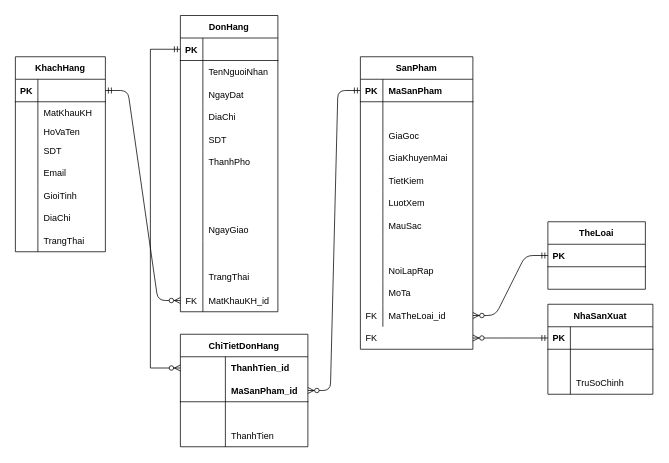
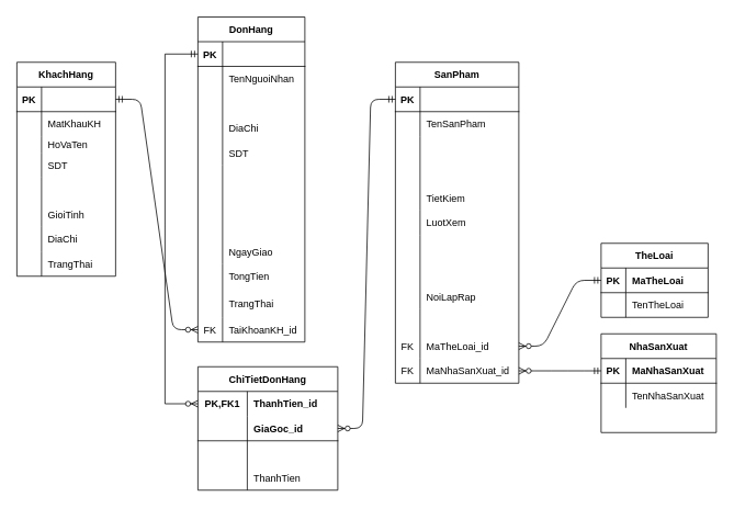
- <mxCell id="5" value="MaSanPham" style="shape=partialRectangle;connectable=0;fillColor=none;top=0;left=0;bottom=0;right=0;align=left;spacingLeft=6;fontStyle=1;overflow=hidden;" vertex="1" parent="3"><mxGeometry x="30" width="120" height="30" as="geometry" /></mxCell>
- <mxCell id="87" value="NgayDat" style="shape=partialRectangle;connectable=0;fillColor=none;top=0;left=0;bottom=0;right=0;align=left;spacingLeft=6;overflow=hidden;" vertex="1" parent="85"><mxGeometry x="30" width="100" height="30" as="geometry" /></mxCell>
+ <mxCell id="8" value="TenSanPham" style="shape=partialRectangle;connectable=0;fillColor=none;top=0;left=0;bottom=0;right=0;align=left;spacingLeft=6;overflow=hidden;" vertex="1" parent="6"><mxGeometry x="30" width="120" height="30" as="geometry" /></mxCell>
- <mxCell id="11" value="GiaGoc" style="shape=partialRectangle;connectable=0;fillColor=none;top=0;left=0;bottom=0;right=0;align=left;spacingLeft=6;overflow=hidden;" vertex="1" parent="9"><mxGeometry x="30" width="120" height="30" as="geometry" /></mxCell>
- <mxCell id="14" value="GiaKhuyenMai" style="shape=partialRectangle;connectable=0;fillColor=none;top=0;left=0;bottom=0;right=0;align=left;spacingLeft=6;overflow=hidden;" vertex="1" parent="12"><mxGeometry x="30" width="120" height="30" as="geometry" /></mxCell>
- <mxCell id="96" value="ThanhPho" style="shape=partialRectangle;connectable=0;fillColor=none;top=0;left=0;bottom=0;right=0;align=left;spacingLeft=6;overflow=hidden;" vertex="1" parent="94"><mxGeometry x="30" width="100" height="30" as="geometry" /></mxCell>
- <mxCell id="69" value="Email" style="shape=partialRectangle;connectable=0;fillColor=none;top=0;left=0;bottom=0;right=0;align=left;spacingLeft=6;overflow=hidden;" vertex="1" parent="67"><mxGeometry x="30" width="90" height="30" as="geometry" /></mxCell>
- <mxCell id="23" value="MauSac" style="shape=partialRectangle;connectable=0;fillColor=none;top=0;left=0;bottom=0;right=0;align=left;spacingLeft=6;overflow=hidden;" vertex="1" parent="21"><mxGeometry x="30" width="120" height="30" as="geometry" /></mxCell>
+ <mxCell id="106" value="TongTien" style="shape=partialRectangle;connectable=0;fillColor=none;top=0;left=0;bottom=0;right=0;align=left;spacingLeft=6;overflow=hidden;" vertex="1" parent="104"><mxGeometry x="30" width="100" height="30" as="geometry" /></mxCell>
+ <mxCell id="51" value="MaTheLoai" style="shape=partialRectangle;connectable=0;fillColor=none;top=0;left=0;bottom=0;right=0;align=left;spacingLeft=6;fontStyle=1;overflow=hidden;" vertex="1" parent="49"><mxGeometry x="30" width="100" height="30" as="geometry" /></mxCell>
+ <mxCell id="54" value="TenTheLoai" style="shape=partialRectangle;connectable=0;fillColor=none;top=0;left=0;bottom=0;right=0;align=left;spacingLeft=6;overflow=hidden;" vertex="1" parent="52"><mxGeometry x="30" width="100" height="30" as="geometry" /></mxCell>
- <mxCell id="31" value="MoTa" style="shape=partialRectangle;connectable=0;fillColor=none;top=0;left=0;bottom=0;right=0;align=left;spacingLeft=6;overflow=hidden;" vertex="1" parent="29"><mxGeometry x="30" width="120" height="30" as="geometry" /></mxCell>
- <mxCell id="112" value="MatKhauKH_id" style="shape=partialRectangle;connectable=0;fillColor=none;top=0;left=0;bottom=0;right=0;align=left;spacingLeft=6;overflow=hidden;" vertex="1" parent="110"><mxGeometry x="30" width="100" height="30" as="geometry" /></mxCell>
+ <mxCell id="112" value="TaiKhoanKH_id" style="shape=partialRectangle;connectable=0;fillColor=none;top=0;left=0;bottom=0;right=0;align=left;spacingLeft=6;overflow=hidden;" vertex="1" parent="110"><mxGeometry x="30" width="100" height="30" as="geometry" /></mxCell>
+ <mxCell id="37" value="MaNhaSanXuat_id" style="shape=partialRectangle;connectable=0;fillColor=none;top=0;left=0;bottom=0;right=0;align=left;spacingLeft=6;overflow=hidden;" vertex="1" parent="35"><mxGeometry x="30" width="120" height="30" as="geometry" /></mxCell>
+ <mxCell id="41" value="MaNhaSanXuat" style="shape=partialRectangle;connectable=0;fillColor=none;top=0;left=0;bottom=0;right=0;align=left;spacingLeft=6;fontStyle=1;overflow=hidden;" vertex="1" parent="39"><mxGeometry x="30" width="110" height="30" as="geometry" /></mxCell>
+ <mxCell id="44" value="TenNhaSanXuat" style="shape=partialRectangle;connectable=0;fillColor=none;top=0;left=0;bottom=0;right=0;align=left;spacingLeft=6;overflow=hidden;" vertex="1" parent="42"><mxGeometry x="30" width="110" height="30" as="geometry" /></mxCell>
+ <mxCell id="115" value="PK,FK1" style="shape=partialRectangle;connectable=0;fillColor=none;top=0;left=0;bottom=0;right=0;fontStyle=1;overflow=hidden;" vertex="1" parent="114"><mxGeometry width="60" height="30" as="geometry" /></mxCell>
- <mxCell id="47" value="TruSoChinh" style="shape=partialRectangle;connectable=0;fillColor=none;top=0;left=0;bottom=0;right=0;align=left;spacingLeft=6;overflow=hidden;" vertex="1" parent="45"><mxGeometry x="30" width="110" height="30" as="geometry" /></mxCell>
- <mxCell id="118" value="MaSanPham_id" style="shape=partialRectangle;connectable=0;fillColor=none;top=0;left=0;bottom=0;right=0;align=left;spacingLeft=6;fontStyle=1;overflow=hidden;" vertex="1" parent="117"><mxGeometry x="60" width="110" height="30" as="geometry" /></mxCell>
+ <mxCell id="118" value="GiaGoc_id" style="shape=partialRectangle;connectable=0;fillColor=none;top=0;left=0;bottom=0;right=0;align=left;spacingLeft=6;fontStyle=1;overflow=hidden;" vertex="1" parent="117"><mxGeometry x="60" width="110" height="30" as="geometry" /></mxCell>
